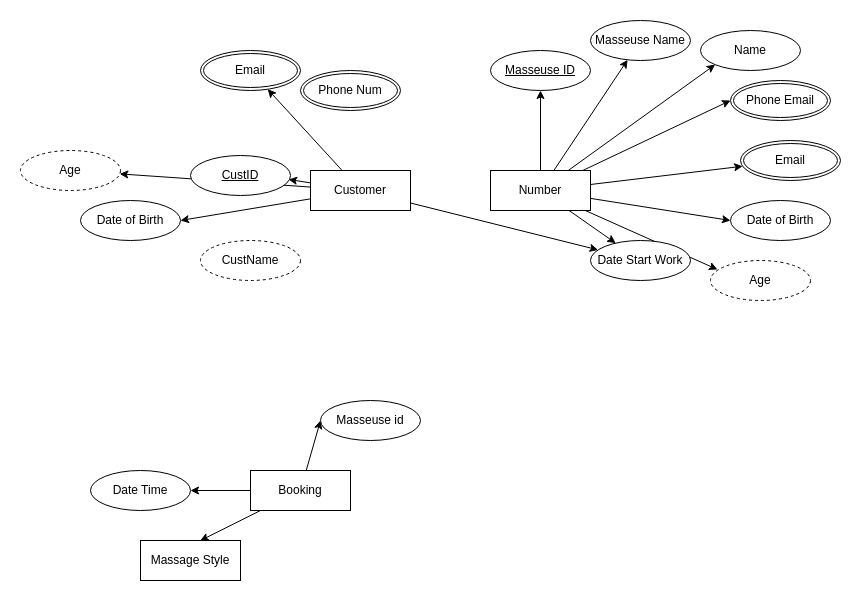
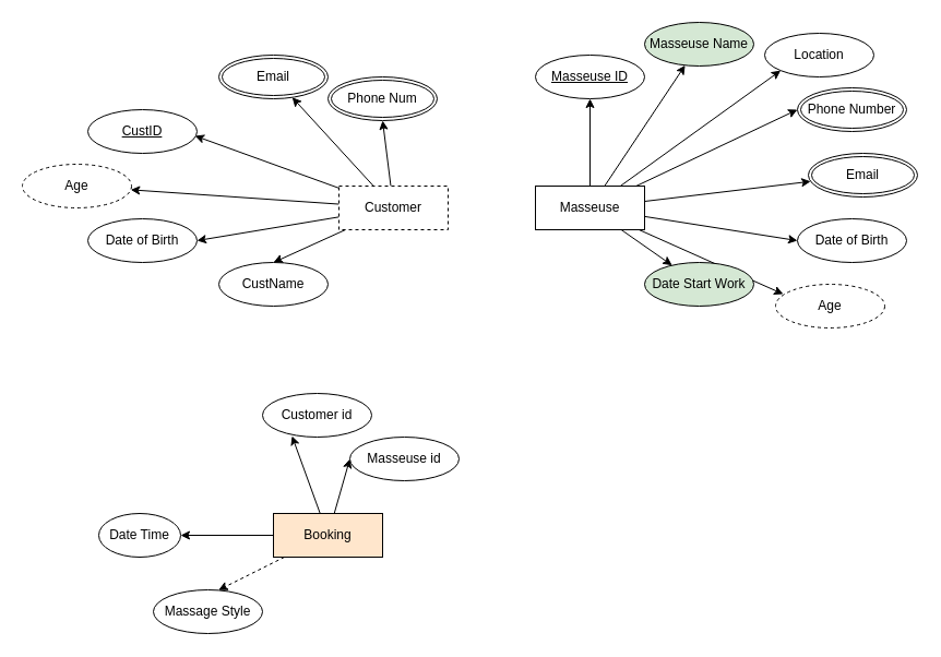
- <mxCell id="24" value="Masseuse Name" style="ellipse;whiteSpace=wrap;html=1;align=center;" parent="1" vertex="1"><mxGeometry x="590" y="20" width="100" height="40" as="geometry" /></mxCell>
+ <mxCell id="24" value="Masseuse Name" style="ellipse;whiteSpace=wrap;html=1;align=center;fillColor=#d5e8d4;" parent="1" vertex="1"><mxGeometry x="590" y="20" width="100" height="40" as="geometry" /></mxCell>
- <mxCell id="25" value="Name" style="ellipse;whiteSpace=wrap;html=1;align=center;" parent="1" vertex="1"><mxGeometry x="700" y="30" width="100" height="40" as="geometry" /></mxCell>
+ <mxCell id="25" value="Location" style="ellipse;whiteSpace=wrap;html=1;align=center;" parent="1" vertex="1"><mxGeometry x="700" y="30" width="100" height="40" as="geometry" /></mxCell>
- <mxCell id="26" value="Phone Email" style="ellipse;shape=doubleEllipse;margin=3;whiteSpace=wrap;html=1;align=center;" parent="1" vertex="1"><mxGeometry x="730" y="80" width="100" height="40" as="geometry" /></mxCell>
+ <mxCell id="26" value="Phone Number" style="ellipse;shape=doubleEllipse;margin=3;whiteSpace=wrap;html=1;align=center;" parent="1" vertex="1"><mxGeometry x="730" y="80" width="100" height="40" as="geometry" /></mxCell>
- <mxCell id="9" value="CustID" style="ellipse;whiteSpace=wrap;html=1;align=center;fontStyle=4;" parent="1" vertex="1"><mxGeometry x="190" y="155" width="100" height="40" as="geometry" /></mxCell>
+ <mxCell id="9" value="CustID" style="ellipse;whiteSpace=wrap;html=1;align=center;fontStyle=4;" parent="1" vertex="1"><mxGeometry x="80" y="100" width="100" height="40" as="geometry" /></mxCell>
- <mxCell id="8" value="Customer" style="whiteSpace=wrap;html=1;align=center;" parent="1" vertex="1"><mxGeometry x="310" y="170" width="100" height="40" as="geometry" /></mxCell>
+ <mxCell id="8" value="Customer" style="whiteSpace=wrap;html=1;align=center;dashed=1;" parent="1" vertex="1"><mxGeometry x="310" y="170" width="100" height="40" as="geometry" /></mxCell>
- <mxCell id="21" value="Number" style="whiteSpace=wrap;html=1;align=center;" parent="1" vertex="1"><mxGeometry x="490" y="170" width="100" height="40" as="geometry" /></mxCell>
+ <mxCell id="21" value="Masseuse" style="whiteSpace=wrap;html=1;align=center;" parent="1" vertex="1"><mxGeometry x="490" y="170" width="100" height="40" as="geometry" /></mxCell>
+ <mxCell id="3" style="edgeStyle=none;html=1;entryX=0.5;entryY=0;entryDx=0;entryDy=0;" parent="1" source="8" target="10" edge="1"><mxGeometry relative="1" as="geometry" /></mxCell>
- <mxCell id="4" style="edgeStyle=none;html=1;" parent="1" source="8" target="29" edge="1"><mxGeometry relative="1" as="geometry" /></mxCell>
+ <mxCell id="4" style="edgeStyle=none;html=1;entryX=0.5;entryY=1;entryDx=0;entryDy=0;" parent="1" source="8" target="11" edge="1"><mxGeometry relative="1" as="geometry" /></mxCell>
- <mxCell id="10" value="CustName" style="ellipse;whiteSpace=wrap;html=1;align=center;dashed=1;" parent="1" vertex="1"><mxGeometry x="200" y="240" width="100" height="40" as="geometry" /></mxCell>
+ <mxCell id="10" value="CustName" style="ellipse;whiteSpace=wrap;html=1;align=center;" parent="1" vertex="1"><mxGeometry x="200" y="240" width="100" height="40" as="geometry" /></mxCell>
- <mxCell id="29" value="Date Start Work" style="ellipse;whiteSpace=wrap;html=1;align=center;" parent="1" vertex="1"><mxGeometry x="590" y="240" width="100" height="40" as="geometry" /></mxCell>
+ <mxCell id="29" value="Date Start Work" style="ellipse;whiteSpace=wrap;html=1;align=center;fillColor=#d5e8d4;" parent="1" vertex="1"><mxGeometry x="590" y="240" width="100" height="40" as="geometry" /></mxCell>
+ <mxCell id="35" value="Customer id" style="ellipse;whiteSpace=wrap;html=1;align=center;" parent="1" vertex="1"><mxGeometry x="240" y="360" width="100" height="40" as="geometry" /></mxCell>
+ <mxCell id="30" style="edgeStyle=none;html=1;entryX=0.27;entryY=0.975;entryDx=0;entryDy=0;entryPerimeter=0;" parent="1" source="34" target="35" edge="1"><mxGeometry relative="1" as="geometry" /></mxCell>
- <mxCell id="37" value="Date Time" style="ellipse;whiteSpace=wrap;html=1;align=center;" parent="1" vertex="1"><mxGeometry x="90" y="470" width="100" height="40" as="geometry" /></mxCell>
+ <mxCell id="37" value="Date Time" style="ellipse;whiteSpace=wrap;html=1;align=center;" parent="1" vertex="1"><mxGeometry x="90" y="470" width="75" height="40" as="geometry" /></mxCell>
- <mxCell id="34" value="Booking" style="whiteSpace=wrap;html=1;align=center;" parent="1" vertex="1"><mxGeometry x="250" y="470" width="100" height="40" as="geometry" /></mxCell>
+ <mxCell id="34" value="Booking" style="whiteSpace=wrap;html=1;align=center;fillColor=#ffe6cc;" parent="1" vertex="1"><mxGeometry x="250" y="470" width="100" height="40" as="geometry" /></mxCell>
- <mxCell id="33" style="edgeStyle=none;html=1;entryX=0.597;entryY=0.004;entryDx=0;entryDy=0;entryPerimeter=0;" parent="1" source="34" target="38" edge="1"><mxGeometry relative="1" as="geometry"><mxPoint x="210" y="550" as="targetPoint" /></mxGeometry></mxCell>
+ <mxCell id="33" style="edgeStyle=none;html=1;entryX=0.597;entryY=0.004;entryDx=0;entryDy=0;entryPerimeter=0;dashed=1;" parent="1" source="34" target="38" edge="1"><mxGeometry relative="1" as="geometry"><mxPoint x="210" y="550" as="targetPoint" /></mxGeometry></mxCell>
- <mxCell id="38" value="Massage Style" style="whiteSpace=wrap;html=1;align=center;rounded=0;" parent="1" vertex="1"><mxGeometry x="140" y="540" width="100" height="40" as="geometry" /></mxCell>
+ <mxCell id="38" value="Massage Style" style="ellipse;whiteSpace=wrap;html=1;align=center;" parent="1" vertex="1"><mxGeometry x="140" y="540" width="100" height="40" as="geometry" /></mxCell>
